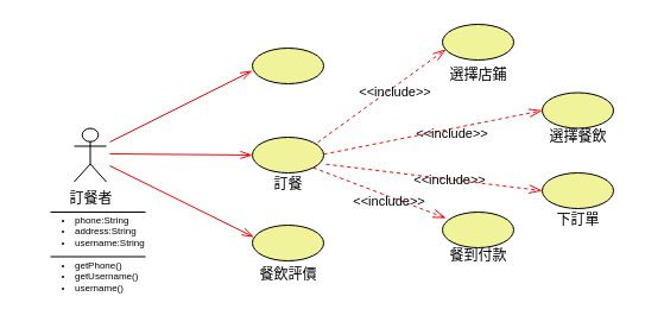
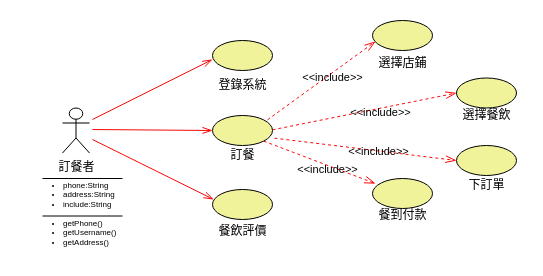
+ <mxCell id="5" value="登錄系統" style="text;html=1;align=center;verticalAlign=middle;resizable=0;points=[];autosize=1;strokeColor=none;fillColor=none;" parent="1" vertex="1"><mxGeometry x="207" y="70" width="70" height="30" as="geometry" /></mxCell>
- <mxCell id="20" value="&lt;ul style=&quot;font-size: 8px;&quot;&gt;&lt;li&gt;phone:String&lt;/li&gt;&lt;li&gt;address:String&lt;/li&gt;&lt;li&gt;username:String&lt;/li&gt;&lt;/ul&gt;" style="text;strokeColor=none;fillColor=none;html=1;whiteSpace=wrap;verticalAlign=middle;overflow=hidden;" parent="1" vertex="1"><mxGeometry x="20.5" y="170" width="101.5" height="45.5" as="geometry" /></mxCell>
+ <mxCell id="20" value="&lt;ul style=&quot;font-size: 8px;&quot;&gt;&lt;li&gt;phone:String&lt;/li&gt;&lt;li&gt;address:String&lt;/li&gt;&lt;li&gt;include:String&lt;/li&gt;&lt;/ul&gt;" style="text;strokeColor=none;fillColor=none;html=1;whiteSpace=wrap;verticalAlign=middle;overflow=hidden;" parent="1" vertex="1"><mxGeometry x="20.5" y="170" width="101.5" height="45.5" as="geometry" /></mxCell>
- <mxCell id="21" value="&lt;ul style=&quot;font-size: 8px;&quot;&gt;&lt;li&gt;getPhone()&lt;/li&gt;&lt;li&gt;getUsername()&lt;/li&gt;&lt;li style=&quot;border-color: var(--border-color);&quot;&gt;username()&lt;/li&gt;&lt;/ul&gt;" style="text;strokeColor=none;fillColor=none;html=1;whiteSpace=wrap;verticalAlign=middle;overflow=hidden;" parent="1" vertex="1"><mxGeometry x="20.5" y="208" width="101.5" height="45.5" as="geometry" /></mxCell>
+ <mxCell id="21" value="&lt;ul style=&quot;font-size: 8px;&quot;&gt;&lt;li&gt;getPhone()&lt;/li&gt;&lt;li&gt;getUsername()&lt;/li&gt;&lt;li style=&quot;border-color: var(--border-color);&quot;&gt;getAddress()&lt;/li&gt;&lt;/ul&gt;" style="text;strokeColor=none;fillColor=none;html=1;whiteSpace=wrap;verticalAlign=middle;overflow=hidden;" parent="1" vertex="1"><mxGeometry x="20.5" y="208" width="101.5" height="45.5" as="geometry" /></mxCell>
